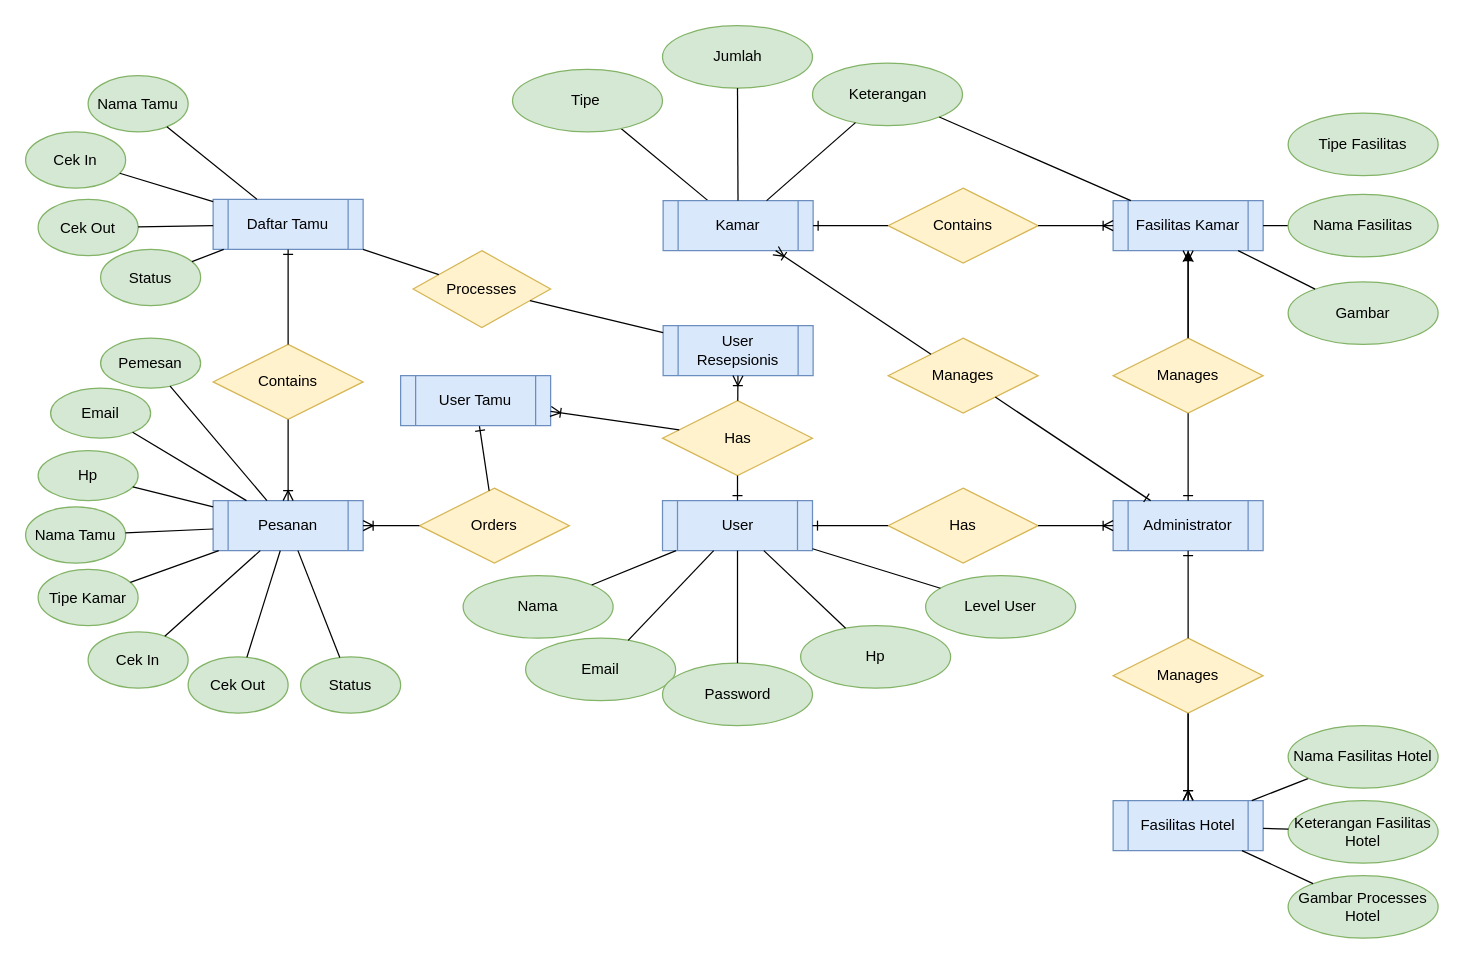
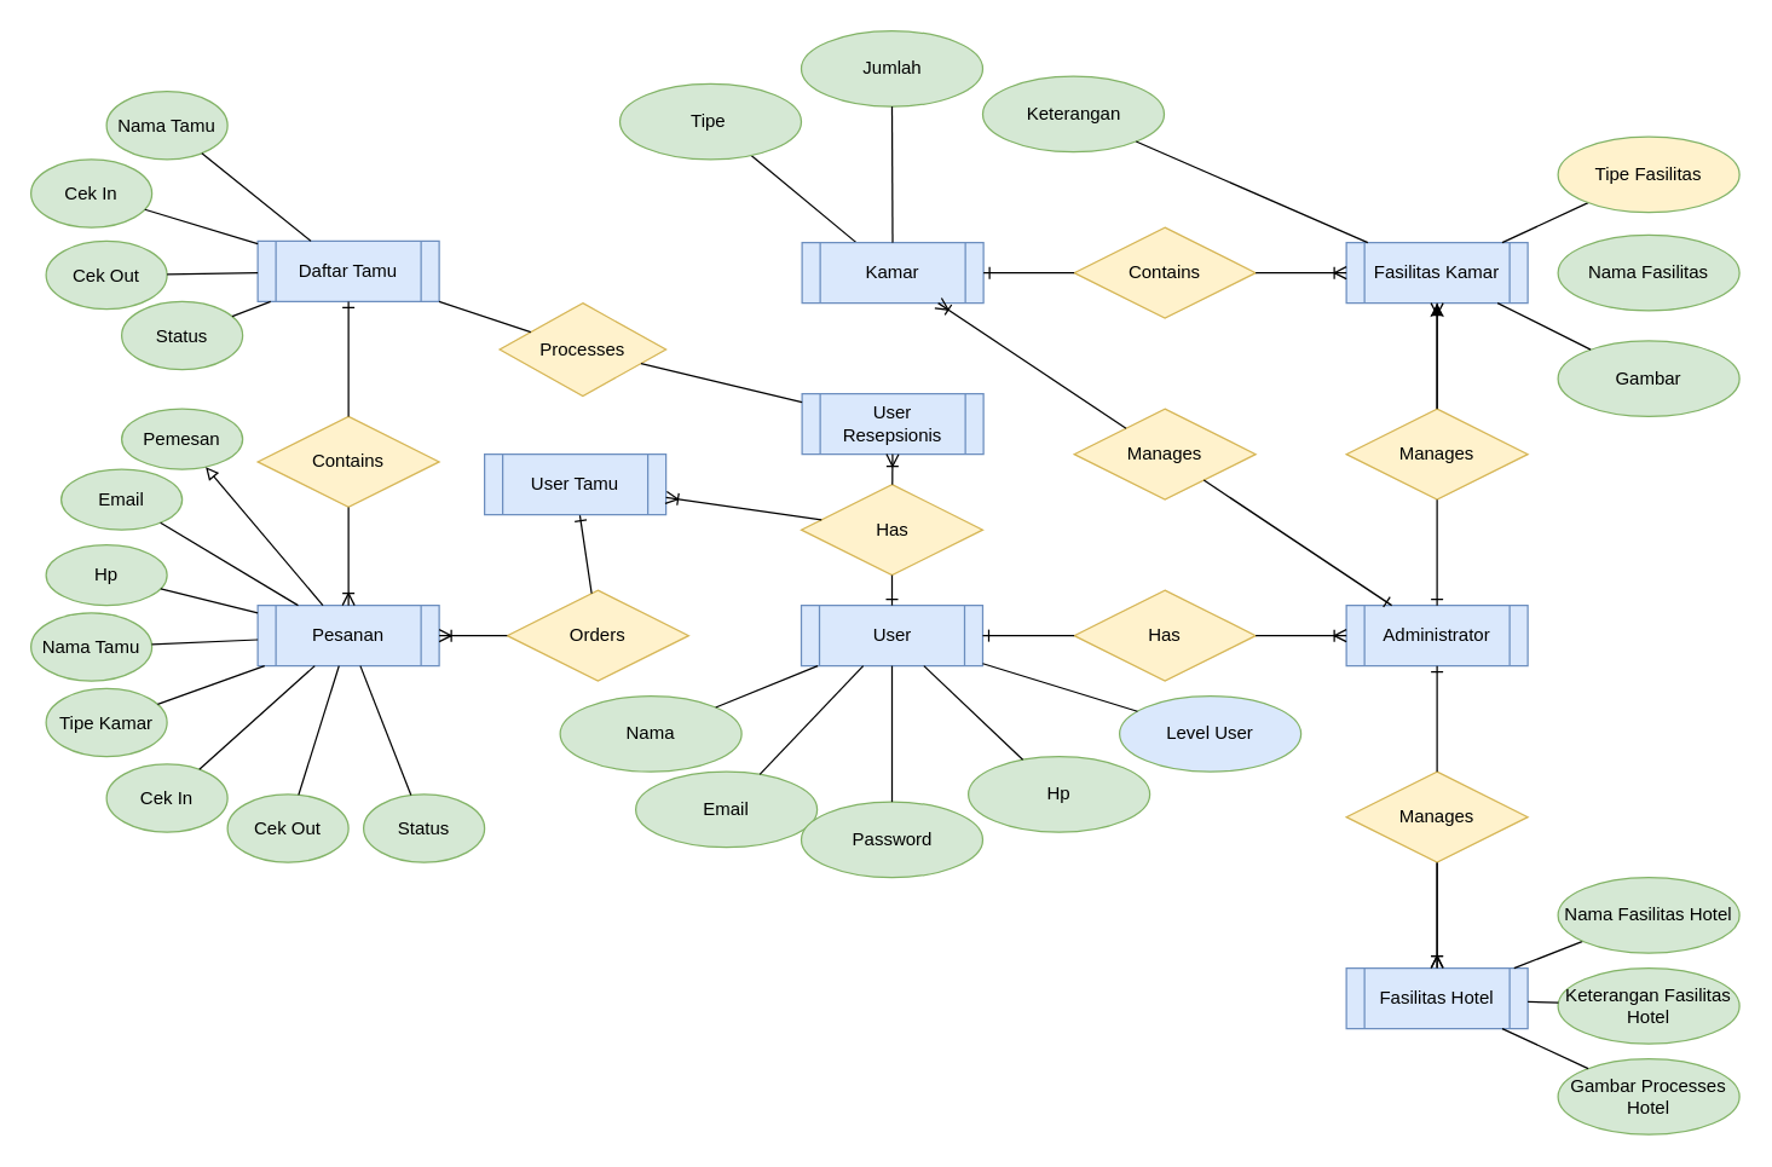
- <mxCell id="25" value="Tipe Fasilitas" style="ellipse;whiteSpace=wrap;html=1;fillColor=#d5e8d4;strokeColor=#82b366;" parent="1" vertex="1"><mxGeometry x="1030" y="90" width="120" height="50" as="geometry" /></mxCell>
+ <mxCell id="25" value="Tipe Fasilitas" style="ellipse;whiteSpace=wrap;html=1;fillColor=#fff2cc;strokeColor=#82b366;" parent="1" vertex="1"><mxGeometry x="1030" y="90" width="120" height="50" as="geometry" /></mxCell>
- <mxCell id="16" value="" style="orthogonalLoop=1;jettySize=auto;html=1;endArrow=none;endFill=0;strokeColor=default;rounded=0;jumpStyle=none;" parent="1" source="6" target="15" edge="1"><mxGeometry relative="1" as="geometry"><mxPoint x="430" y="110" as="sourcePoint" /><mxPoint x="423.485" y="69.849" as="targetPoint" /></mxGeometry></mxCell>
- <mxCell id="24" value="" style="orthogonalLoop=1;jettySize=auto;html=1;endArrow=none;endFill=0;strokeColor=default;rounded=0;jumpStyle=none;" parent="1" source="7" target="26" edge="1"><mxGeometry relative="1" as="geometry"><mxPoint x="670" y="166.875" as="sourcePoint" /></mxGeometry></mxCell>
+ <mxCell id="24" value="" style="orthogonalLoop=1;jettySize=auto;html=1;endArrow=none;endFill=0;strokeColor=default;rounded=0;jumpStyle=none;" parent="1" source="7" target="25" edge="1"><mxGeometry relative="1" as="geometry"><mxPoint x="670" y="166.875" as="sourcePoint" /></mxGeometry></mxCell>
- <mxCell id="38" value="" style="orthogonalLoop=1;jettySize=auto;html=1;endArrow=none;endFill=0;strokeColor=default;rounded=0;jumpStyle=none;" parent="1" source="10" target="37" edge="1"><mxGeometry relative="1" as="geometry"><mxPoint x="325.112" y="570" as="sourcePoint" /><mxPoint x="229.998" y="620.355" as="targetPoint" /></mxGeometry></mxCell>
+ <mxCell id="38" value="" style="orthogonalLoop=1;jettySize=auto;html=1;endArrow=block;endFill=0;strokeColor=default;rounded=0;jumpStyle=none;" parent="1" source="10" target="37" edge="1"><mxGeometry relative="1" as="geometry"><mxPoint x="325.112" y="570" as="sourcePoint" /><mxPoint x="229.998" y="620.355" as="targetPoint" /></mxGeometry></mxCell>
- <mxCell id="47" value="Level User" style="ellipse;whiteSpace=wrap;html=1;fillColor=#d5e8d4;strokeColor=#82b366;" parent="1" vertex="1"><mxGeometry x="740" y="460" width="120" height="50" as="geometry" /></mxCell>
+ <mxCell id="47" value="Level User" style="ellipse;whiteSpace=wrap;html=1;fillColor=#dae8fc;strokeColor=#82b366;" parent="1" vertex="1"><mxGeometry x="740" y="460" width="120" height="50" as="geometry" /></mxCell>
